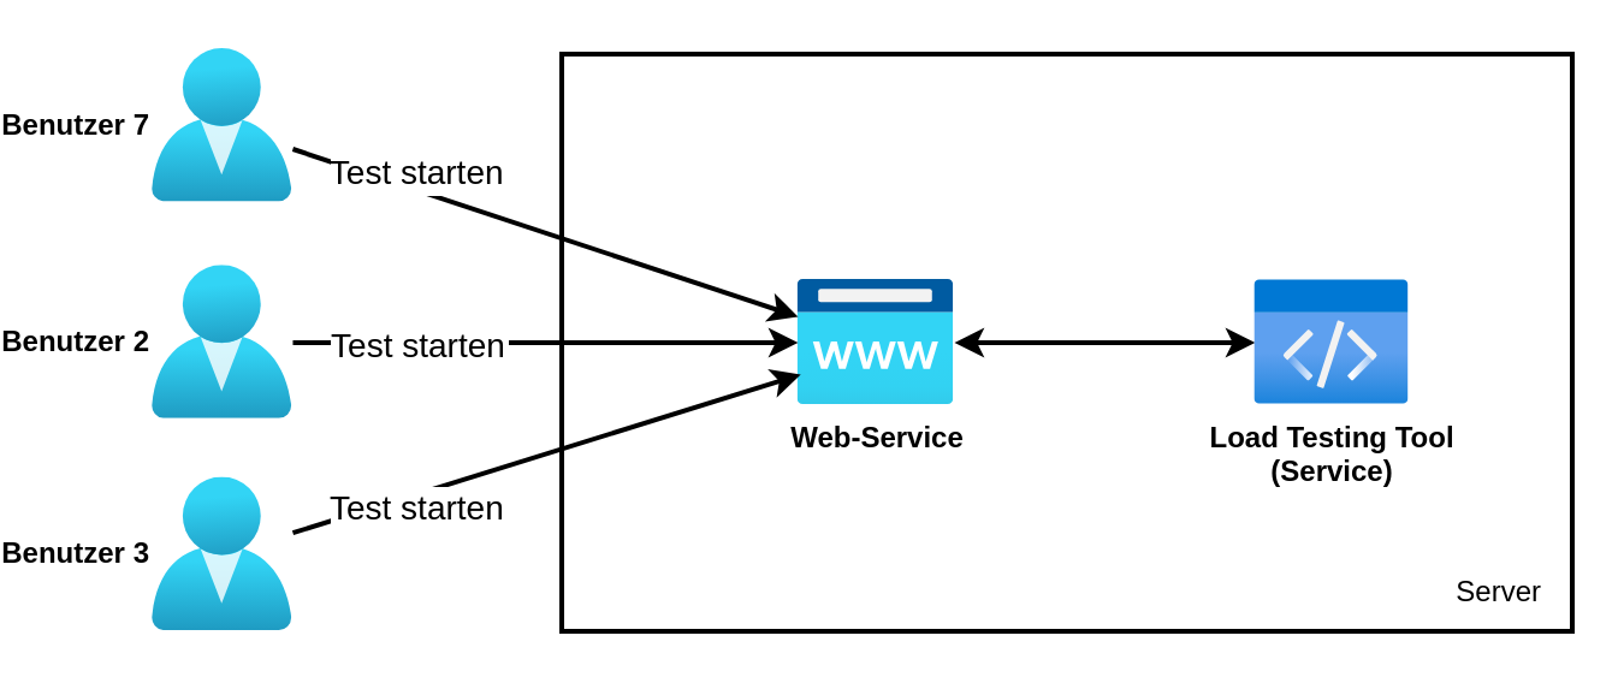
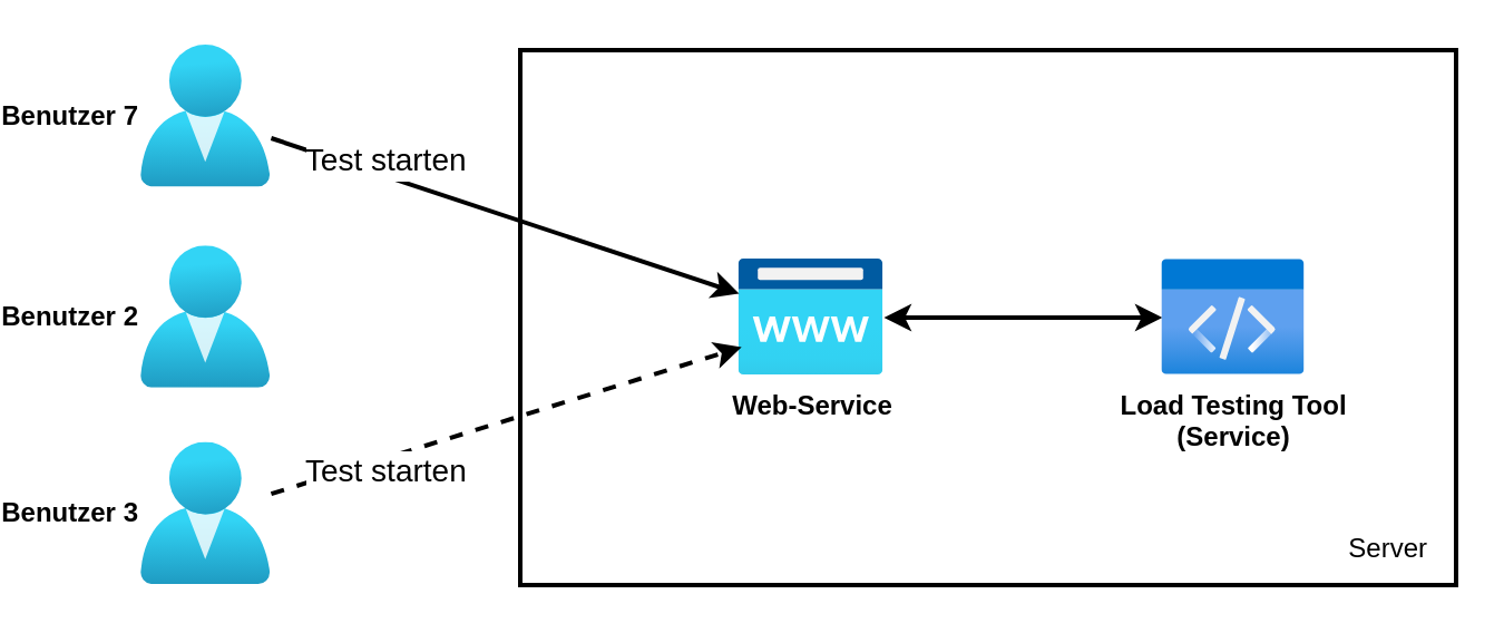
- <mxCell id="12" value="" style="endArrow=classic;html=1;rounded=0;fontSize=14;fontColor=default;strokeWidth=2;" parent="1" source="10" target="4" edge="1"><mxGeometry width="50" height="50" relative="1" as="geometry"><mxPoint x="98.23" y="81.509" as="sourcePoint" /><mxPoint x="308.23" y="151.213" as="targetPoint" /></mxGeometry></mxCell>
- <mxCell id="13" value="Test starten" style="edgeLabel;align=center;verticalAlign=middle;resizable=0;points=[];fontSize=14;fontColor=default;labelBorderColor=none;labelBackgroundColor=default;" parent="12" vertex="1" connectable="0"><mxGeometry x="-0.231" y="-1" relative="1" as="geometry"><mxPoint x="-29" y="-1" as="offset" /></mxGeometry></mxCell>
- <mxCell id="14" value="" style="endArrow=classic;html=1;rounded=0;fontSize=14;fontColor=default;strokeWidth=2;entryX=0.017;entryY=0.754;entryDx=0;entryDy=0;entryPerimeter=0;" parent="1" source="11" target="4" edge="1"><mxGeometry width="50" height="50" relative="1" as="geometry"><mxPoint x="88.23" y="151.996" as="sourcePoint" /><mxPoint x="298.23" y="151.999" as="targetPoint" /></mxGeometry></mxCell>
+ <mxCell id="14" value="" style="endArrow=classic;html=1;rounded=0;fontSize=14;fontColor=default;strokeWidth=2;entryX=0.017;entryY=0.754;entryDx=0;entryDy=0;entryPerimeter=0;dashed=1;" parent="1" source="11" target="4" edge="1"><mxGeometry width="50" height="50" relative="1" as="geometry"><mxPoint x="88.23" y="151.996" as="sourcePoint" /><mxPoint x="298.23" y="151.999" as="targetPoint" /></mxGeometry></mxCell>
